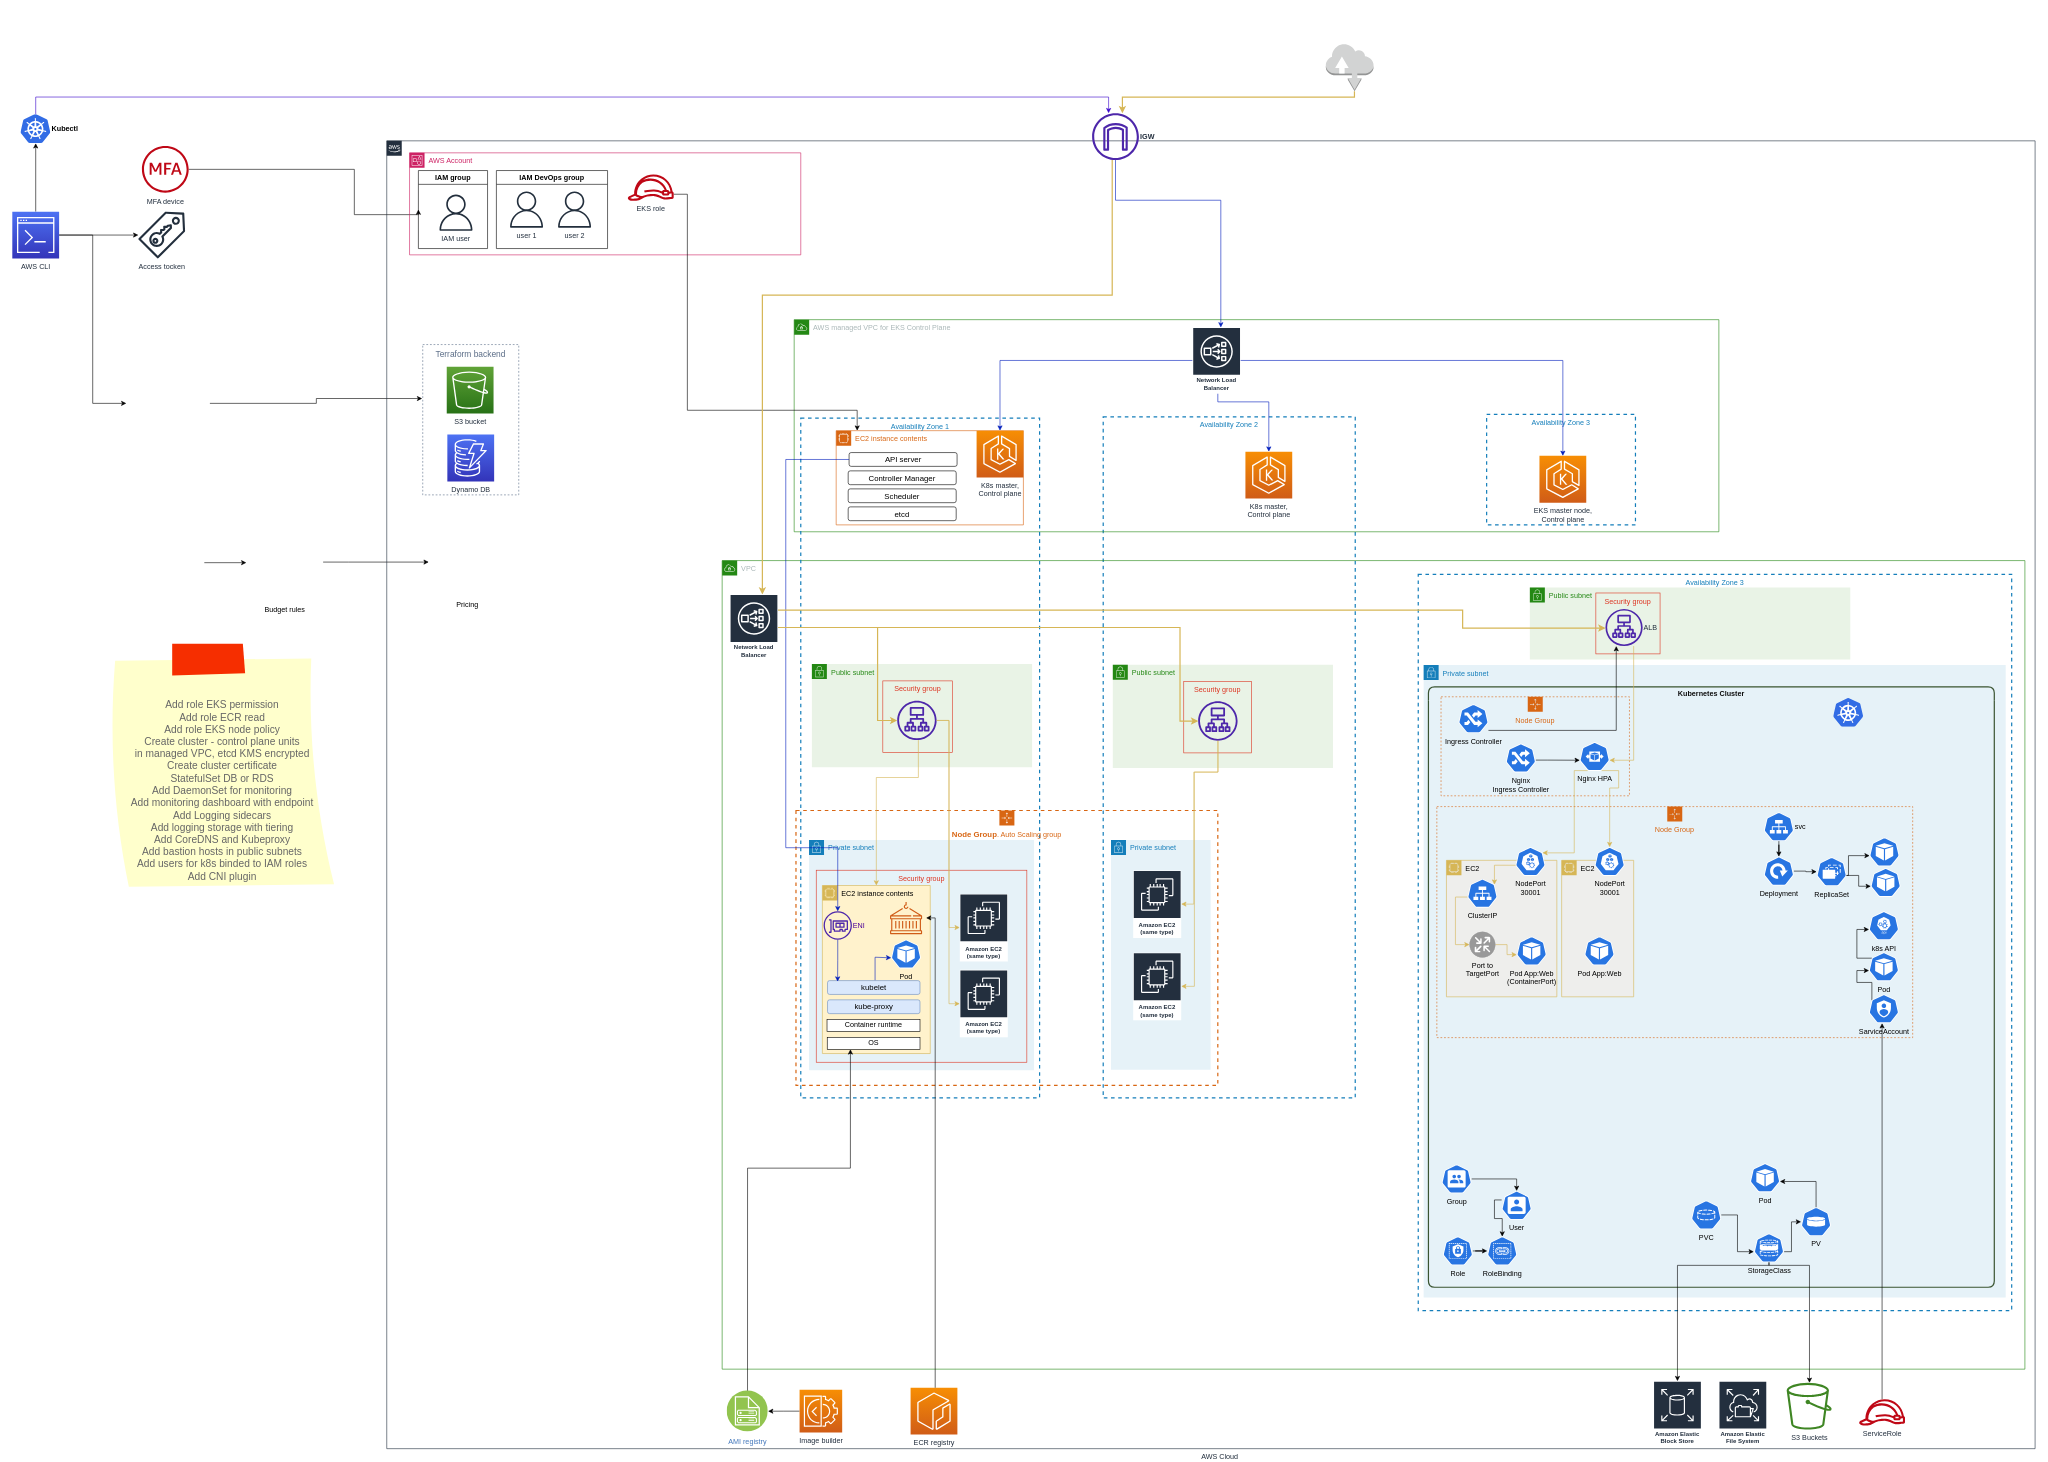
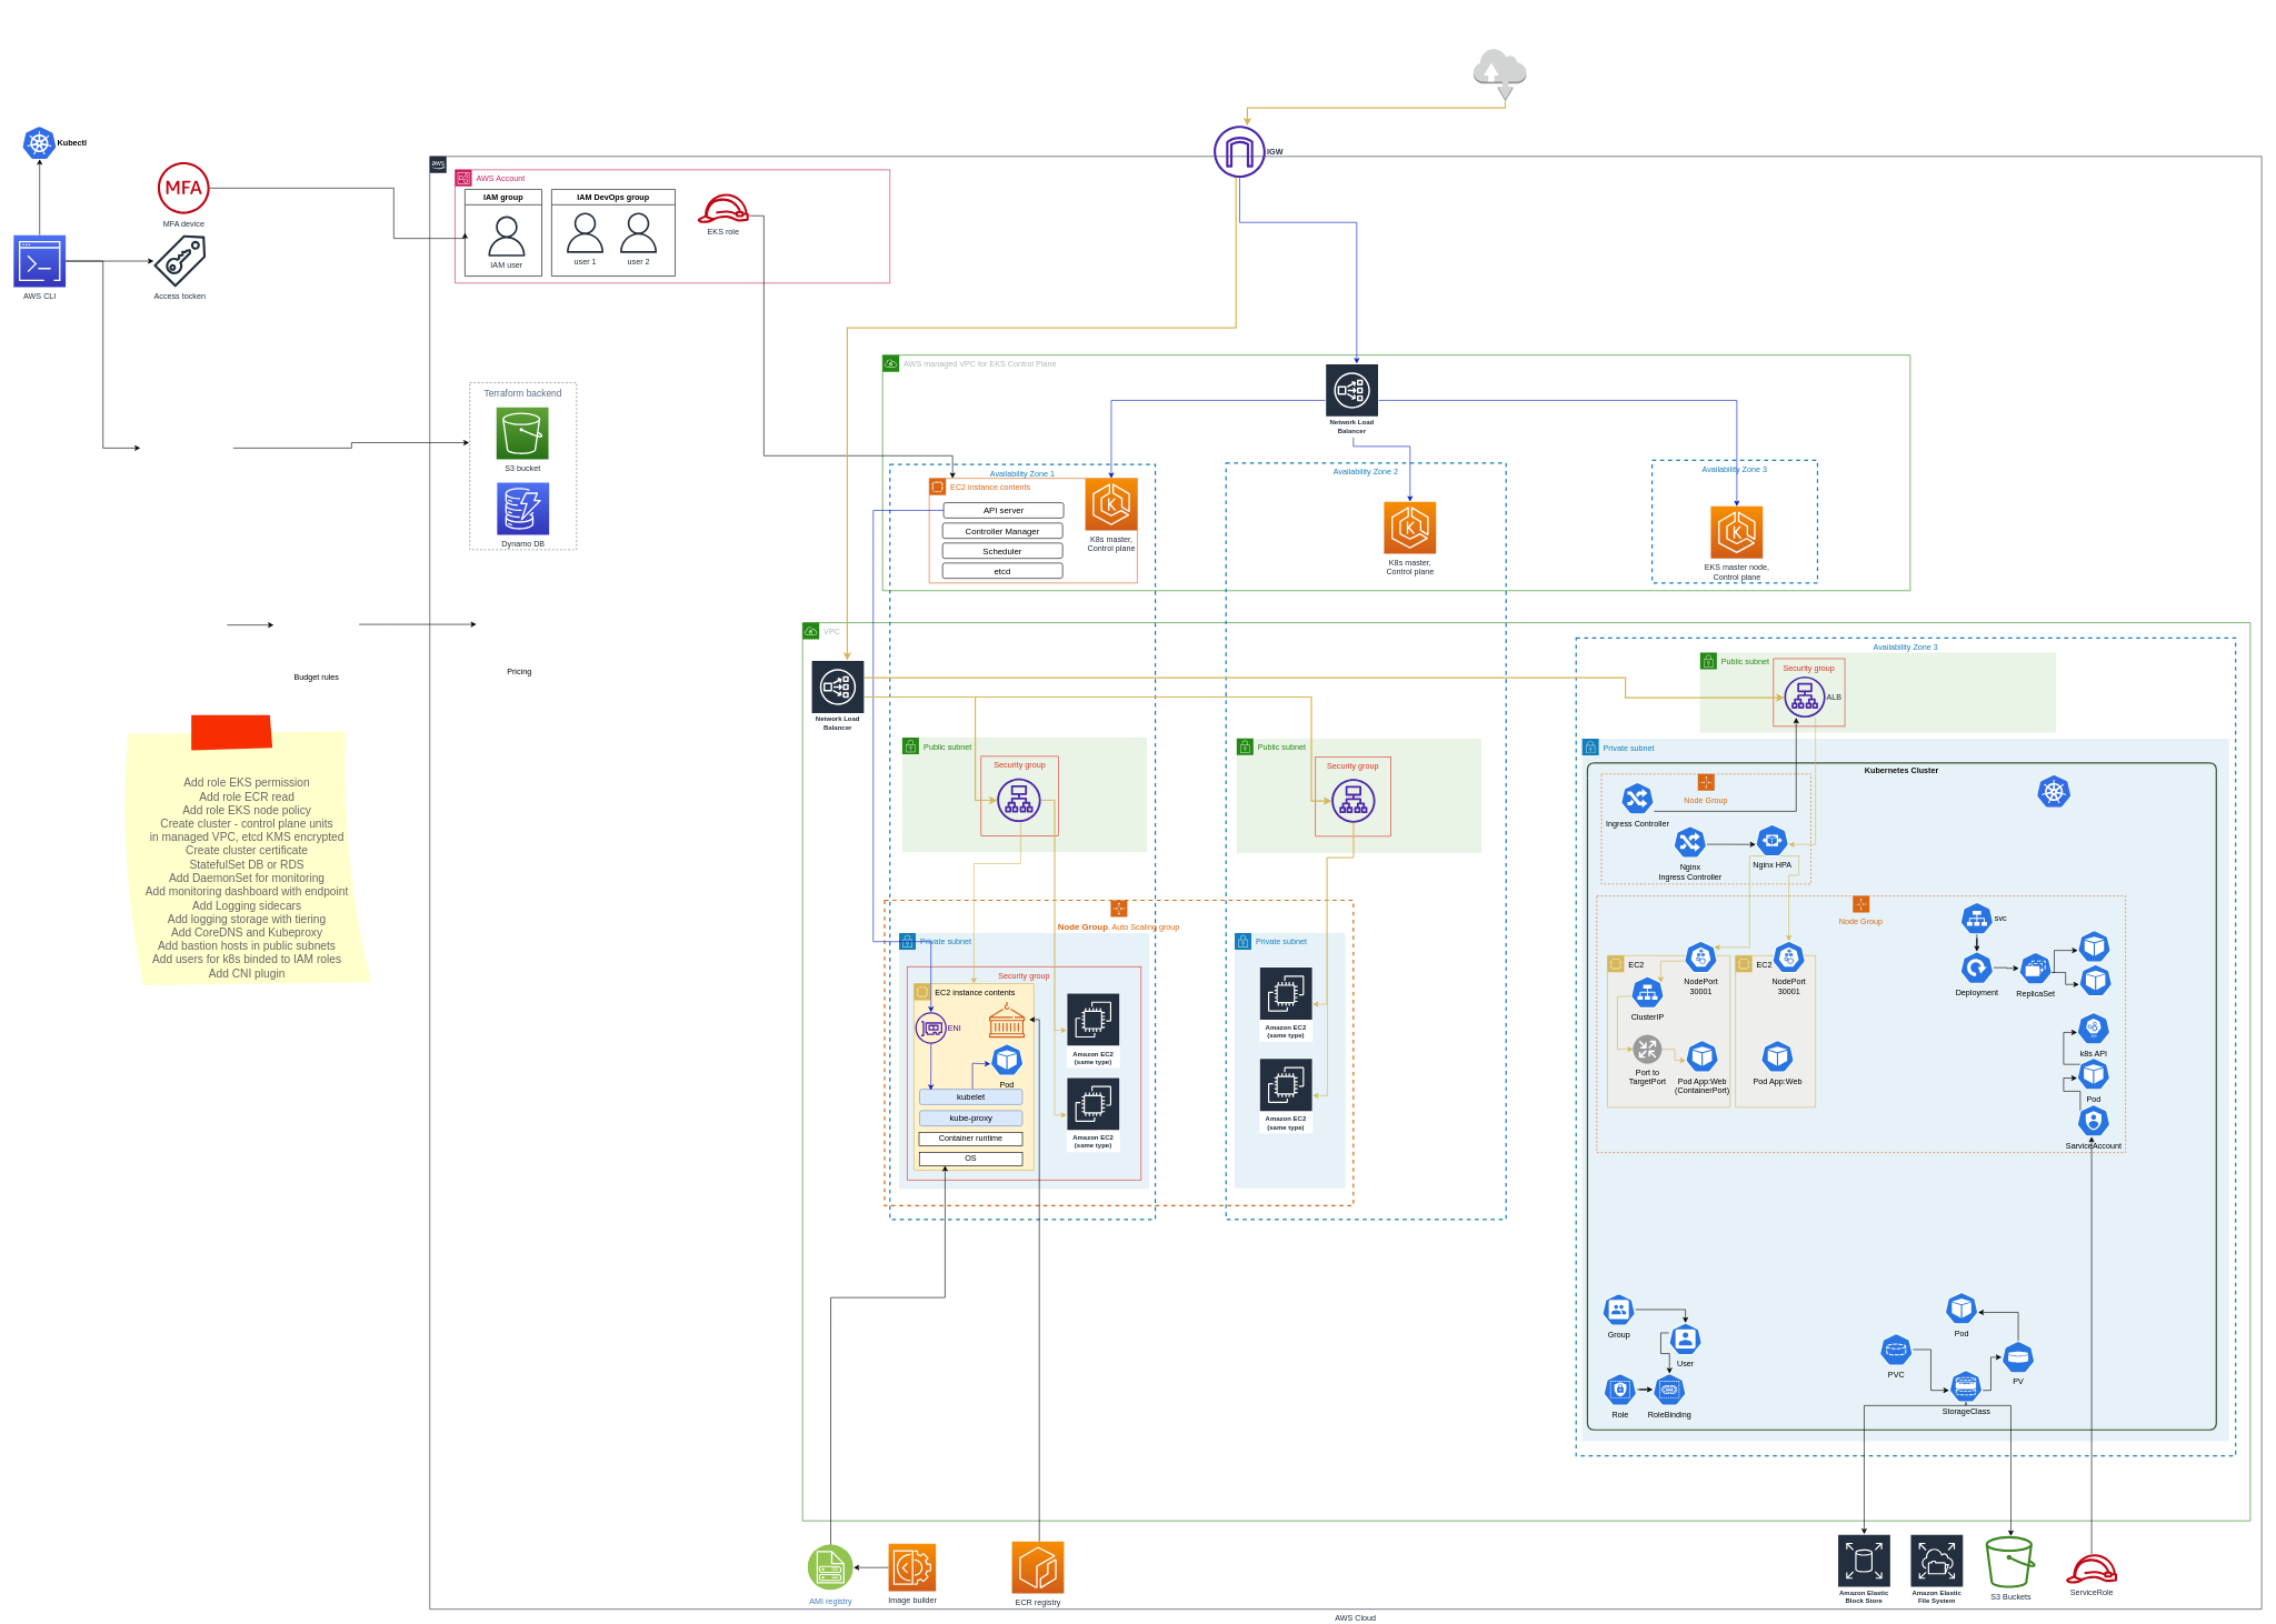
- <mxCell id="158" style="edgeStyle=orthogonalEdgeStyle;rounded=0;orthogonalLoop=1;jettySize=auto;html=1;fillColor=#6a00ff;strokeColor=#3700CC;" edge="1" parent="1" source="159" target="79"><mxGeometry relative="1" as="geometry"><Array as="points"><mxPoint x="1847" y="161" /></Array></mxGeometry></mxCell>
